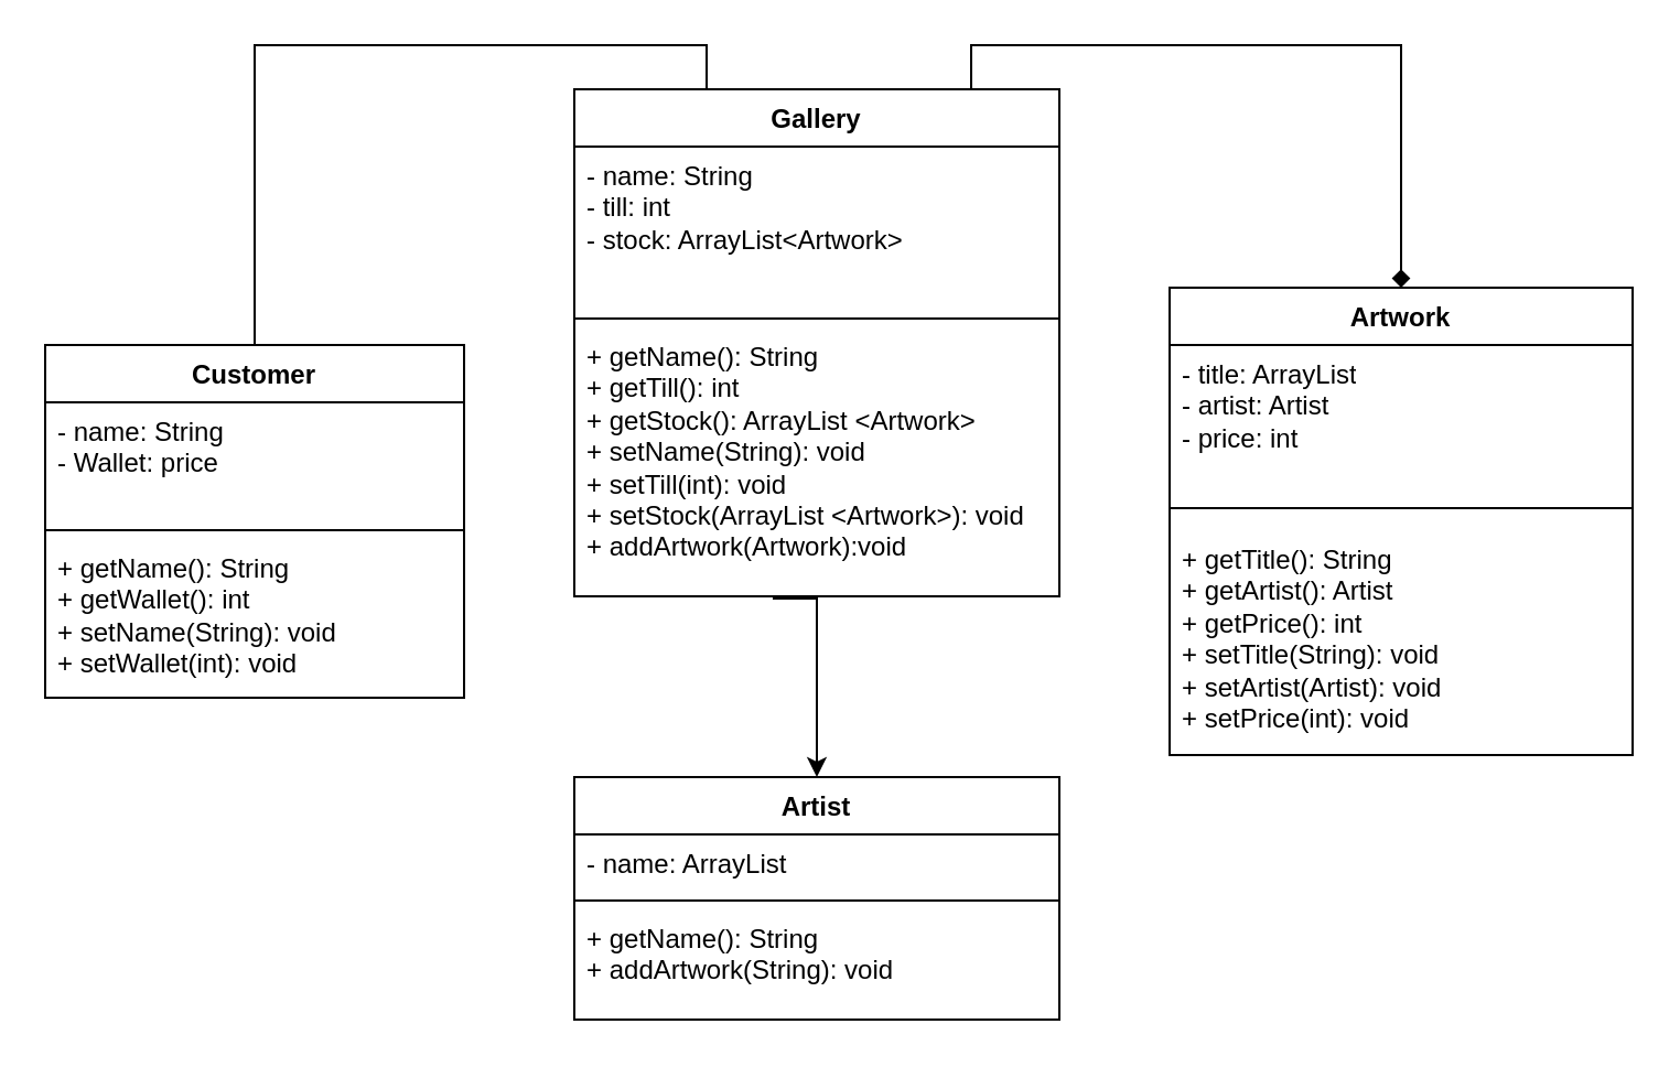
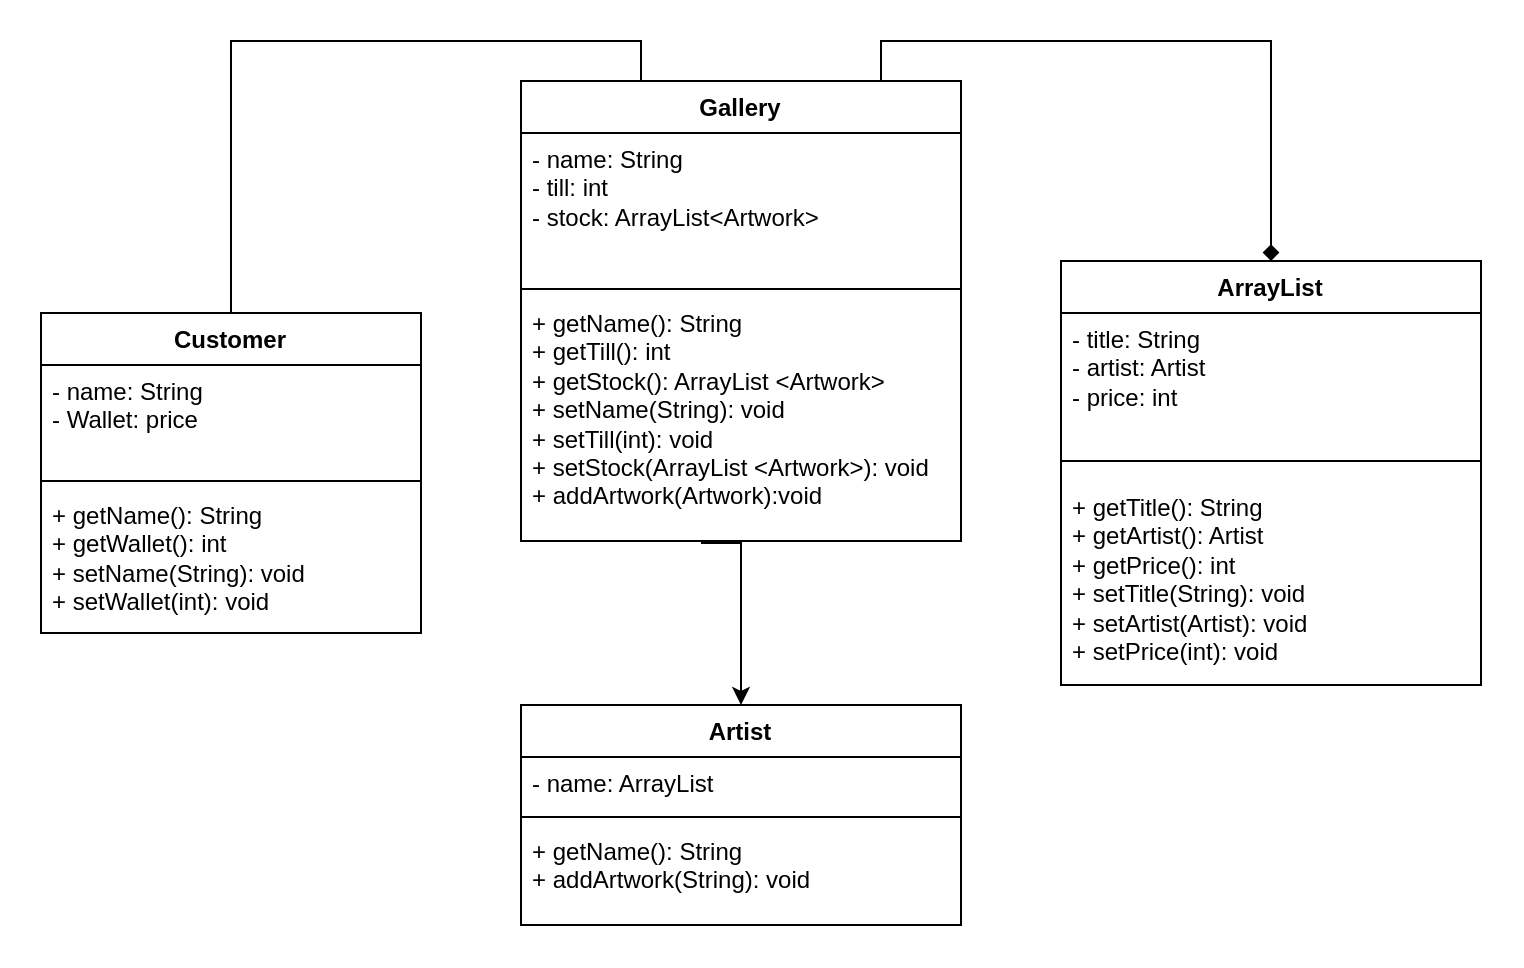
- <mxCell id="10" value="Artwork" style="swimlane;fontStyle=1;align=center;verticalAlign=top;childLayout=stackLayout;horizontal=1;startSize=26;horizontalStack=0;resizeParent=1;resizeParentMax=0;resizeLast=0;collapsible=1;marginBottom=0;whiteSpace=wrap;html=1;" vertex="1" parent="1"><mxGeometry x="530" y="130" width="210" height="212" as="geometry" /></mxCell>
+ <mxCell id="10" value="ArrayList" style="swimlane;fontStyle=1;align=center;verticalAlign=top;childLayout=stackLayout;horizontal=1;startSize=26;horizontalStack=0;resizeParent=1;resizeParentMax=0;resizeLast=0;collapsible=1;marginBottom=0;whiteSpace=wrap;html=1;" vertex="1" parent="1"><mxGeometry x="530" y="130" width="210" height="212" as="geometry" /></mxCell>
- <mxCell id="11" value="- title: ArrayList&lt;br&gt;- artist: Artist&lt;br&gt;- price: int" style="text;strokeColor=none;fillColor=none;align=left;verticalAlign=top;spacingLeft=4;spacingRight=4;overflow=hidden;rotatable=0;points=[[0,0.5],[1,0.5]];portConstraint=eastwest;whiteSpace=wrap;html=1;" vertex="1" parent="10"><mxGeometry y="26" width="210" height="64" as="geometry" /></mxCell>
+ <mxCell id="11" value="- title: String&lt;br&gt;- artist: Artist&lt;br&gt;- price: int" style="text;strokeColor=none;fillColor=none;align=left;verticalAlign=top;spacingLeft=4;spacingRight=4;overflow=hidden;rotatable=0;points=[[0,0.5],[1,0.5]];portConstraint=eastwest;whiteSpace=wrap;html=1;" vertex="1" parent="10"><mxGeometry y="26" width="210" height="64" as="geometry" /></mxCell>
